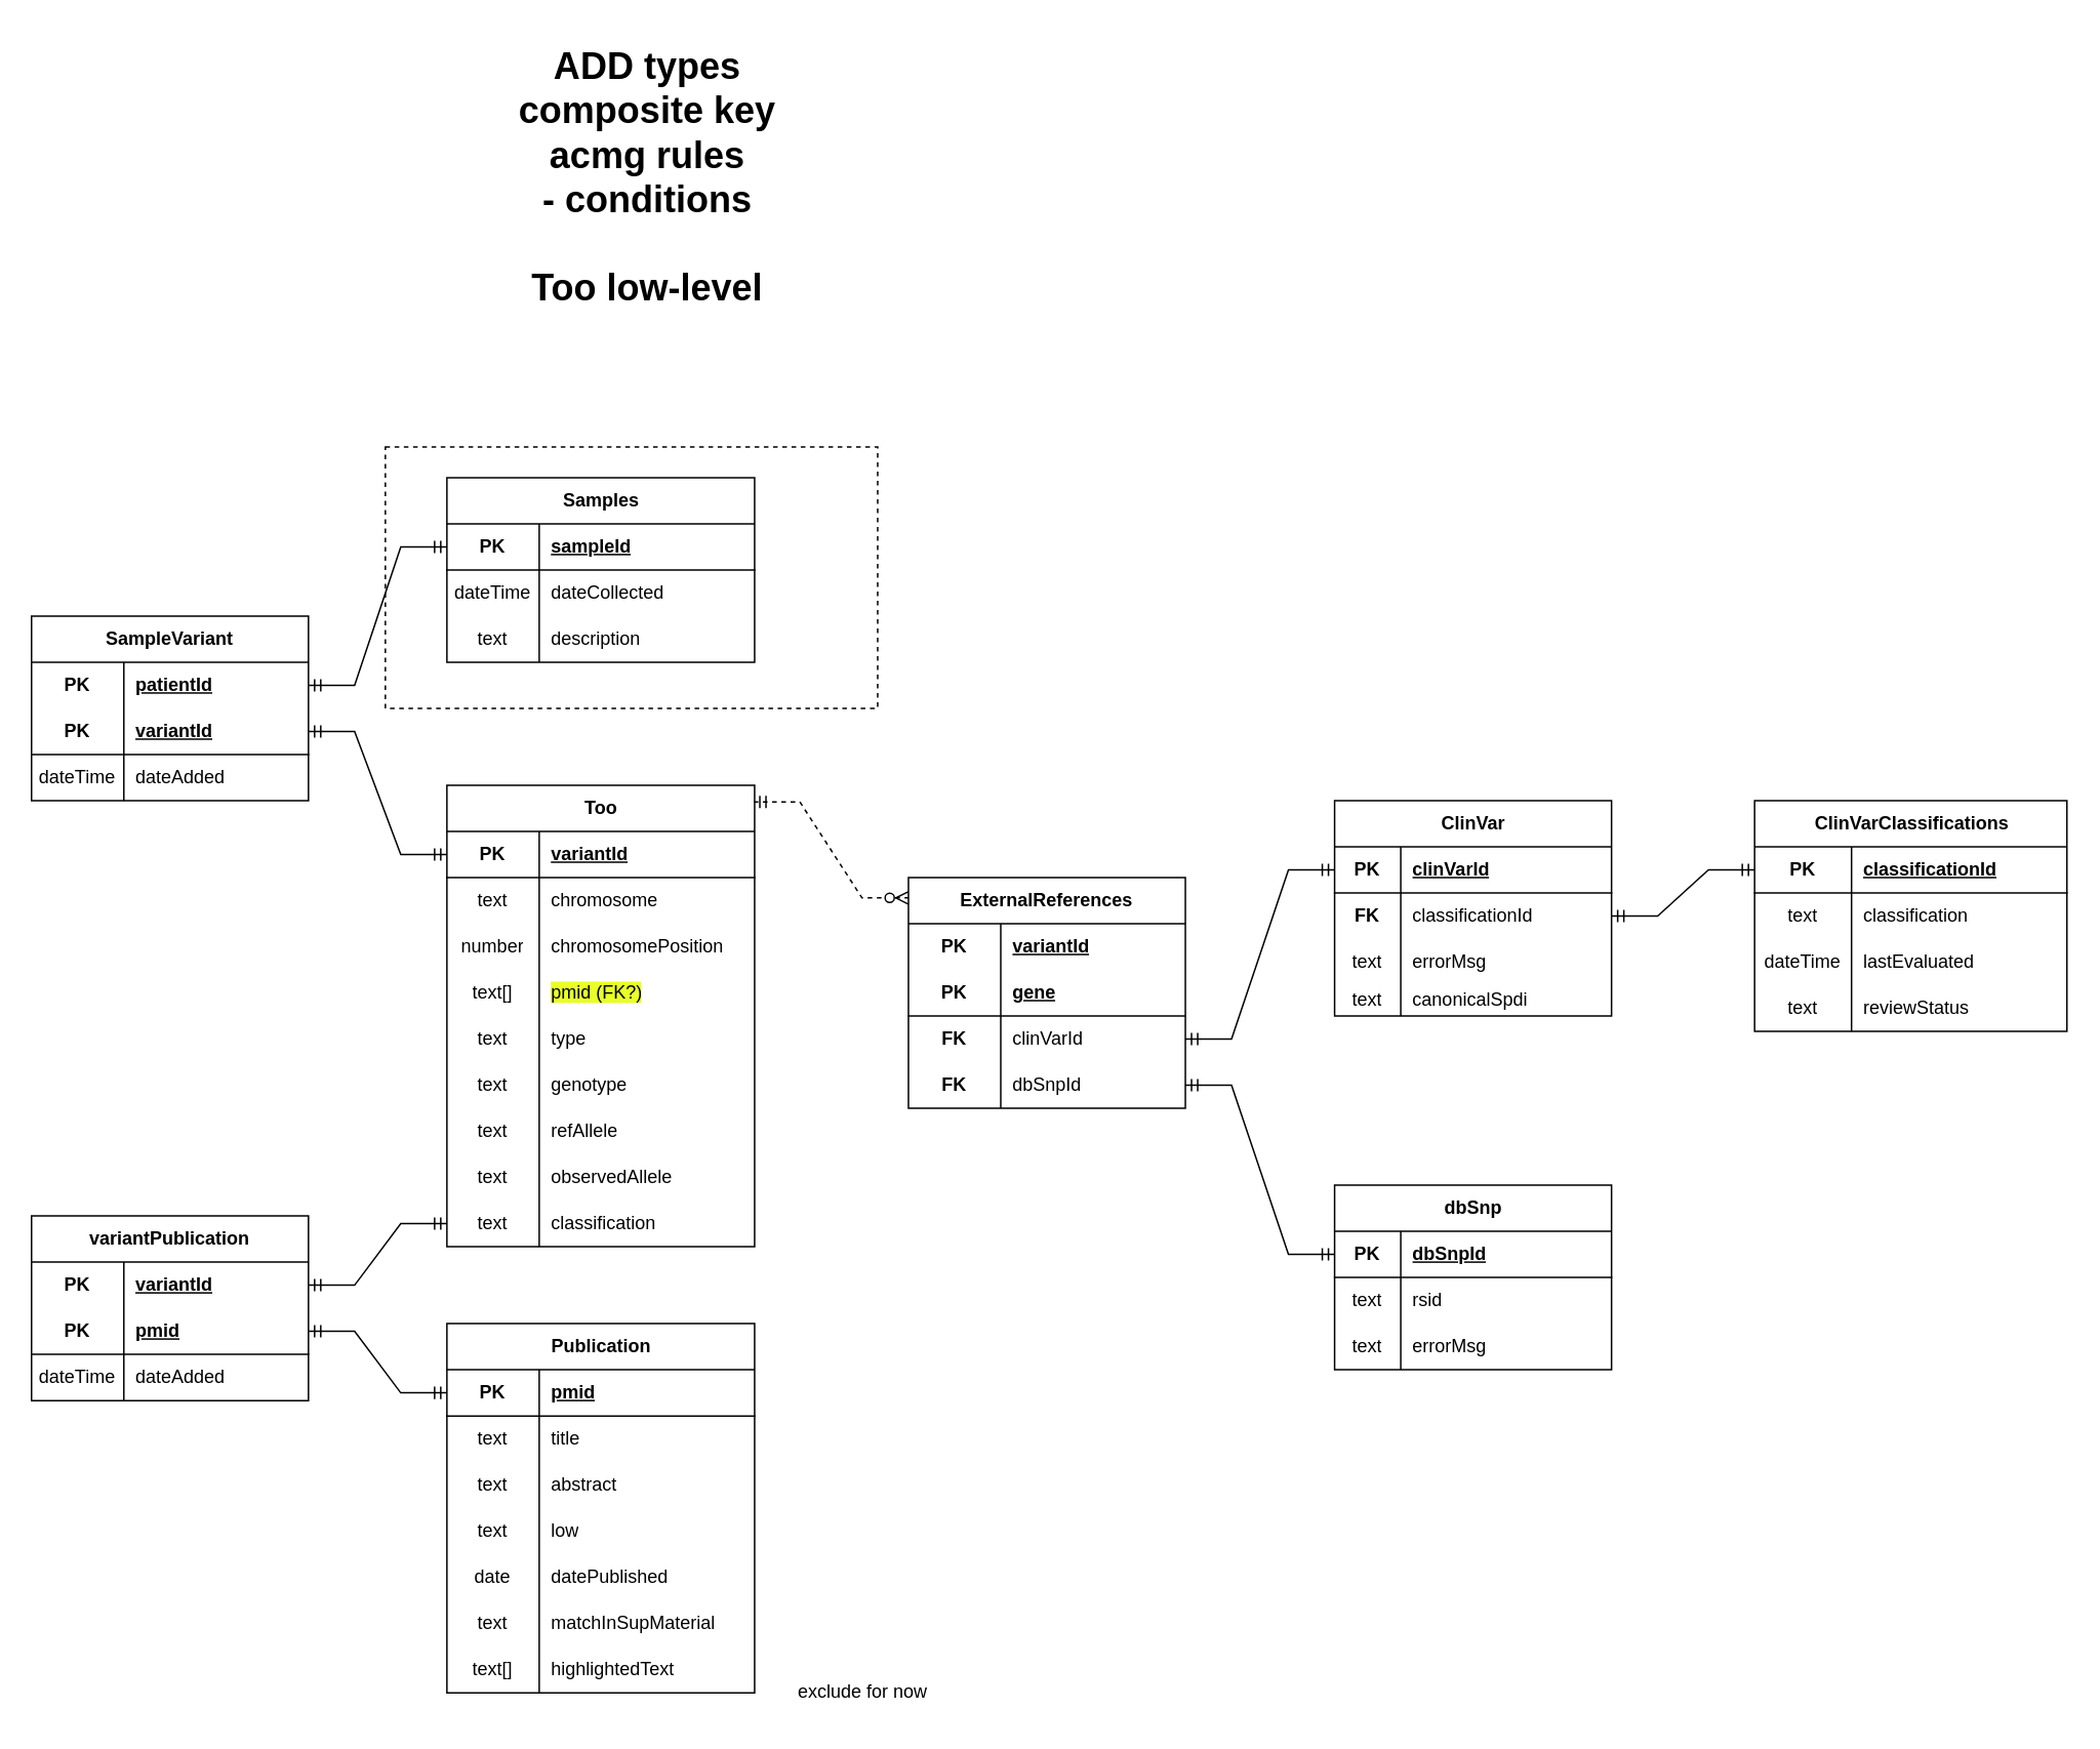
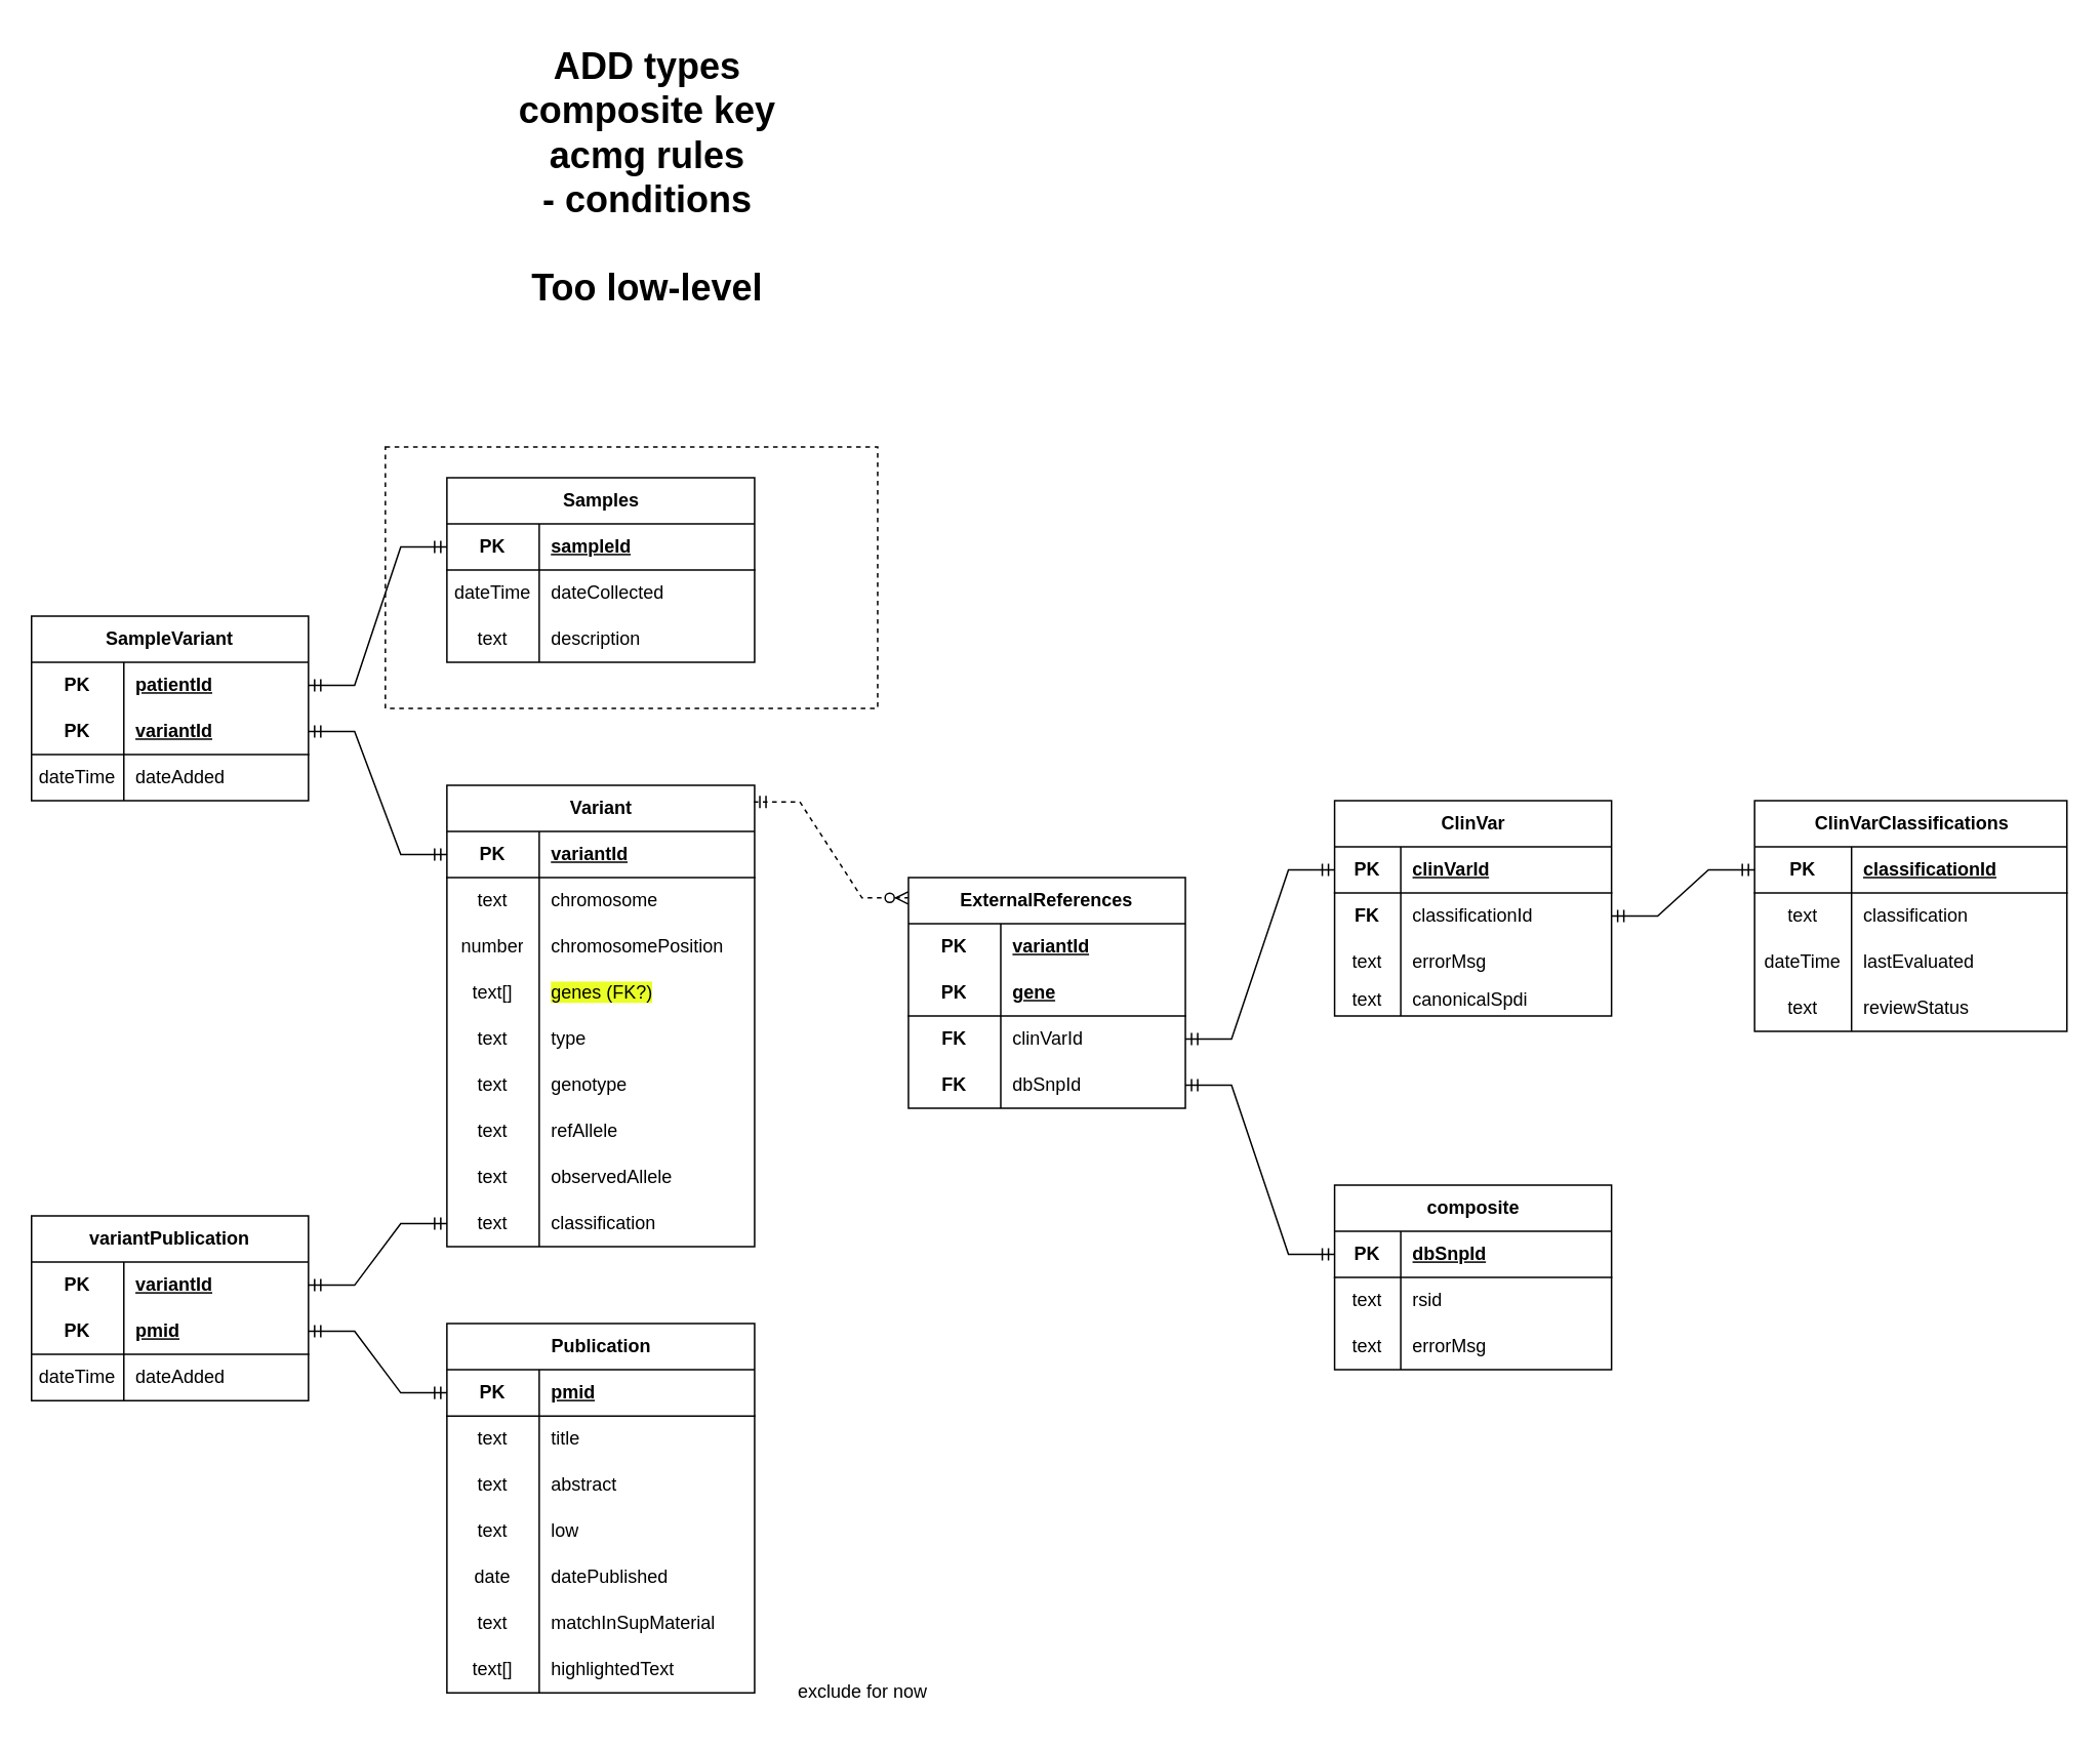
- <mxCell id="2" value="Too" style="shape=table;startSize=30;container=1;collapsible=1;childLayout=tableLayout;fixedRows=1;rowLines=0;fontStyle=1;align=center;resizeLast=1;html=1;" parent="1" vertex="1"><mxGeometry x="290" y="510" width="200" height="300" as="geometry"><mxRectangle x="70" y="150" width="80" height="30" as="alternateBounds" /></mxGeometry></mxCell>
+ <mxCell id="2" value="Variant" style="shape=table;startSize=30;container=1;collapsible=1;childLayout=tableLayout;fixedRows=1;rowLines=0;fontStyle=1;align=center;resizeLast=1;html=1;" parent="1" vertex="1"><mxGeometry x="290" y="510" width="200" height="300" as="geometry"><mxRectangle x="70" y="150" width="80" height="30" as="alternateBounds" /></mxGeometry></mxCell>
- <mxCell id="14" value="&lt;span style=&quot;background-color: rgb(233, 255, 38);&quot;&gt;pmid (FK?)&lt;/span&gt;" style="shape=partialRectangle;connectable=0;fillColor=none;top=0;left=0;bottom=0;right=0;align=left;spacingLeft=6;overflow=hidden;whiteSpace=wrap;html=1;" parent="12" vertex="1"><mxGeometry x="60" width="140" height="30" as="geometry"><mxRectangle width="140" height="30" as="alternateBounds" /></mxGeometry></mxCell>
+ <mxCell id="14" value="&lt;span style=&quot;background-color: rgb(233, 255, 38);&quot;&gt;genes (FK?)&lt;/span&gt;" style="shape=partialRectangle;connectable=0;fillColor=none;top=0;left=0;bottom=0;right=0;align=left;spacingLeft=6;overflow=hidden;whiteSpace=wrap;html=1;" parent="12" vertex="1"><mxGeometry x="60" width="140" height="30" as="geometry"><mxRectangle width="140" height="30" as="alternateBounds" /></mxGeometry></mxCell>
- <mxCell id="57" value="dbSnp" style="shape=table;startSize=30;container=1;collapsible=1;childLayout=tableLayout;fixedRows=1;rowLines=0;fontStyle=1;align=center;resizeLast=1;html=1;" parent="1" vertex="1"><mxGeometry x="867" y="770" width="180" height="120" as="geometry" /></mxCell>
+ <mxCell id="57" value="composite" style="shape=table;startSize=30;container=1;collapsible=1;childLayout=tableLayout;fixedRows=1;rowLines=0;fontStyle=1;align=center;resizeLast=1;html=1;" parent="1" vertex="1"><mxGeometry x="867" y="770" width="180" height="120" as="geometry" /></mxCell>
